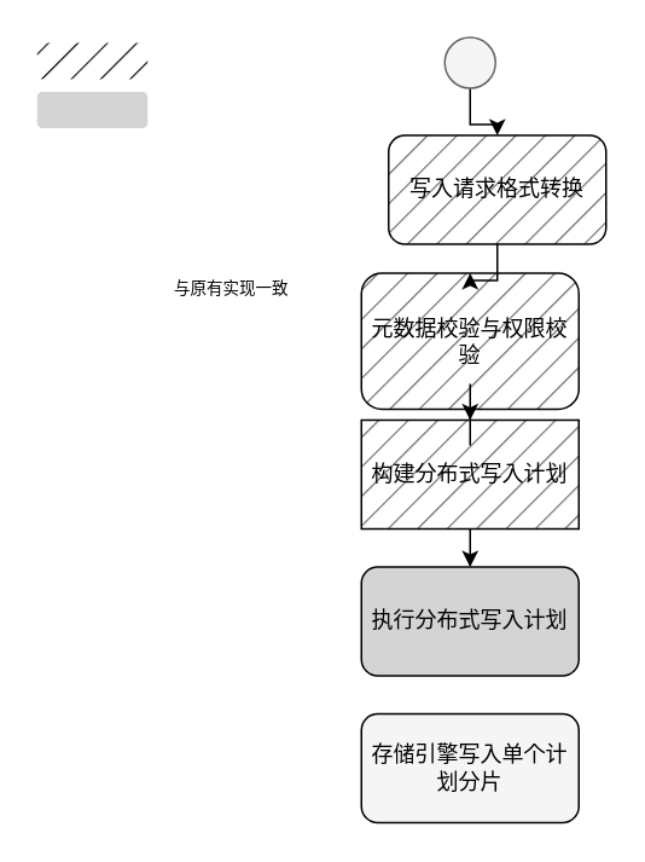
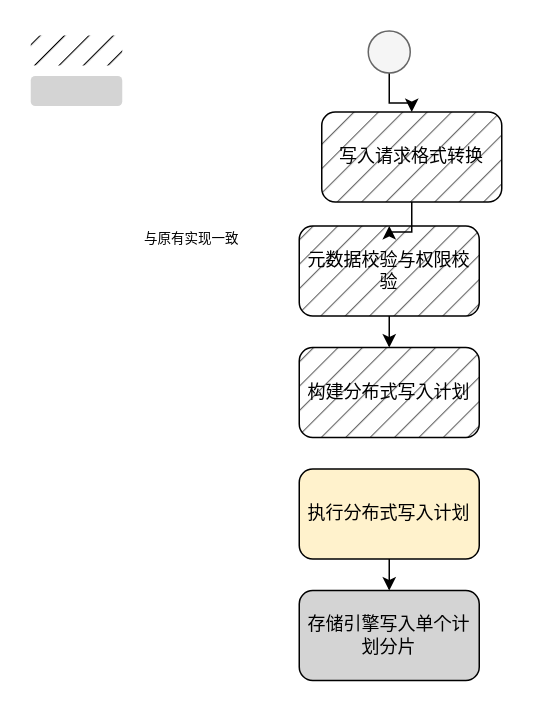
- <mxCell id="7" value="元数据校验与权限校验" style="rounded=1;whiteSpace=wrap;html=1;fillColor=#000000;strokeColor=#000000;fillStyle=hatch;fillOpacity=60;" parent="1" vertex="1"><mxGeometry x="199" y="150" width="120" height="75" as="geometry" /></mxCell>
+ <mxCell id="7" value="元数据校验与权限校验" style="rounded=1;whiteSpace=wrap;html=1;fillColor=#000000;strokeColor=#000000;fillStyle=hatch;fillOpacity=60;" parent="1" vertex="1"><mxGeometry x="199" y="150" width="120" height="60" as="geometry" /></mxCell>
- <mxCell id="9" value="构建分布式写入计划" style="whiteSpace=wrap;html=1;fillColor=#000000;strokeColor=#000000;fillStyle=hatch;fillOpacity=60;rounded=0;" parent="1" vertex="1"><mxGeometry x="199" y="231" width="120" height="60" as="geometry" /></mxCell>
+ <mxCell id="9" value="构建分布式写入计划" style="rounded=1;whiteSpace=wrap;html=1;fillColor=#000000;strokeColor=#000000;fillStyle=hatch;fillOpacity=60;" parent="1" vertex="1"><mxGeometry x="199" y="231" width="120" height="60" as="geometry" /></mxCell>
- <mxCell id="8" style="edgeStyle=orthogonalEdgeStyle;rounded=0;orthogonalLoop=1;jettySize=auto;html=1;entryX=0.5;entryY=0;entryDx=0;entryDy=0;" parent="1" source="9" target="11" edge="1"><mxGeometry relative="1" as="geometry" /></mxCell>
- <mxCell id="11" value="执行分布式写入计划" style="rounded=1;whiteSpace=wrap;html=1;fillColor=#D4D4D4;strokeColor=#000000;" parent="1" vertex="1"><mxGeometry x="199" y="312" width="120" height="60" as="geometry" /></mxCell>
+ <mxCell id="11" value="执行分布式写入计划" style="rounded=1;whiteSpace=wrap;html=1;fillColor=#fff2cc;strokeColor=#000000;" parent="1" vertex="1"><mxGeometry x="199" y="312" width="120" height="60" as="geometry" /></mxCell>
+ <mxCell id="10" style="edgeStyle=orthogonalEdgeStyle;rounded=0;orthogonalLoop=1;jettySize=auto;html=1;entryX=0.5;entryY=0;entryDx=0;entryDy=0;" parent="1" source="11" target="12" edge="1"><mxGeometry relative="1" as="geometry" /></mxCell>
- <mxCell id="12" value="存储引擎写入单个计划分片" style="rounded=1;whiteSpace=wrap;html=1;fillColor=#f5f5f5;strokeColor=#000000;" parent="1" vertex="1"><mxGeometry x="199" y="393" width="120" height="60" as="geometry" /></mxCell>
+ <mxCell id="12" value="存储引擎写入单个计划分片" style="rounded=1;whiteSpace=wrap;html=1;fillColor=#D4D4D4;strokeColor=#000000;" parent="1" vertex="1"><mxGeometry x="199" y="393" width="120" height="60" as="geometry" /></mxCell>
